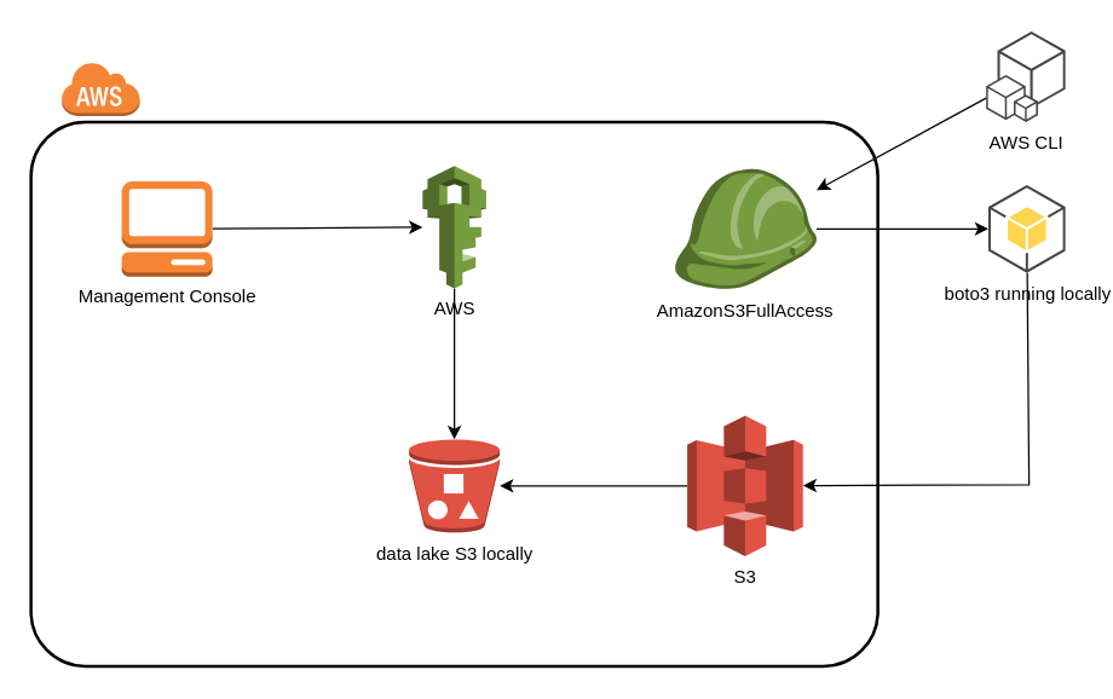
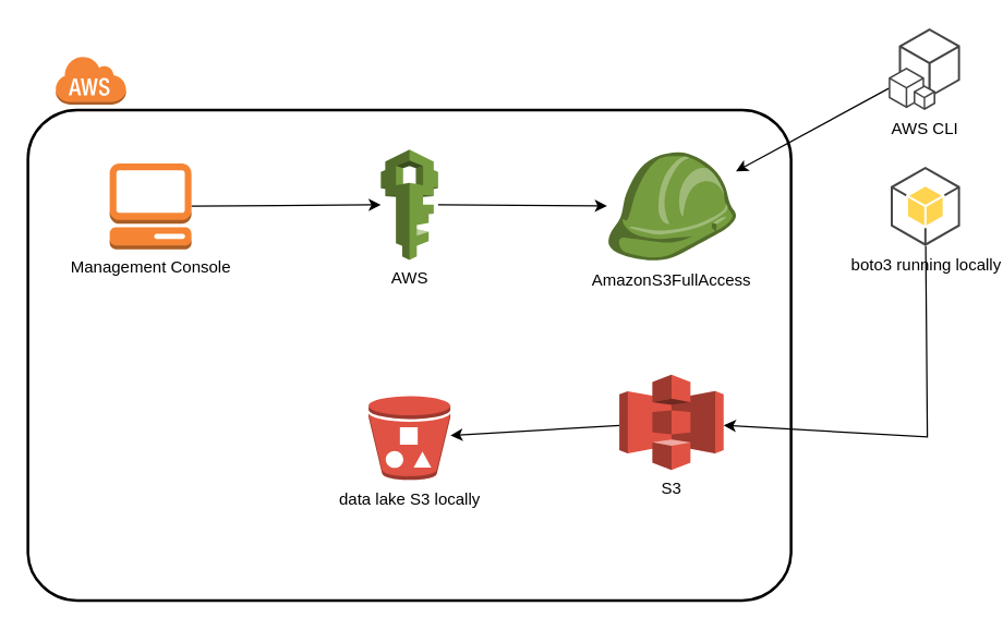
- <mxCell id="10" style="edgeStyle=none;rounded=0;orthogonalLoop=1;jettySize=auto;html=1;" parent="1" source="11" target="7" edge="1"><mxGeometry relative="1" as="geometry" /></mxCell>
- <mxCell id="8" style="edgeStyle=none;rounded=0;orthogonalLoop=1;jettySize=auto;html=1;" parent="1" source="9" target="5" edge="1"><mxGeometry relative="1" as="geometry" /></mxCell>
+ <mxCell id="8" style="edgeStyle=none;rounded=0;orthogonalLoop=1;jettySize=auto;html=1;" parent="1" source="9" target="11" edge="1"><mxGeometry relative="1" as="geometry" /></mxCell>
- <mxCell id="4" value="S3" style="outlineConnect=0;dashed=0;verticalLabelPosition=bottom;verticalAlign=top;align=center;html=1;shape=mxgraph.aws3.s3;fillColor=#E05243;gradientColor=none;" parent="1" vertex="1"><mxGeometry x="454" y="274.25" width="76.5" height="93" as="geometry" /></mxCell>
+ <mxCell id="4" value="S3" style="outlineConnect=0;dashed=0;verticalLabelPosition=bottom;verticalAlign=top;align=center;html=1;shape=mxgraph.aws3.s3;fillColor=#E05243;gradientColor=none;" parent="1" vertex="1"><mxGeometry x="454" y="274.25" width="76.5" height="70" as="geometry" /></mxCell>
